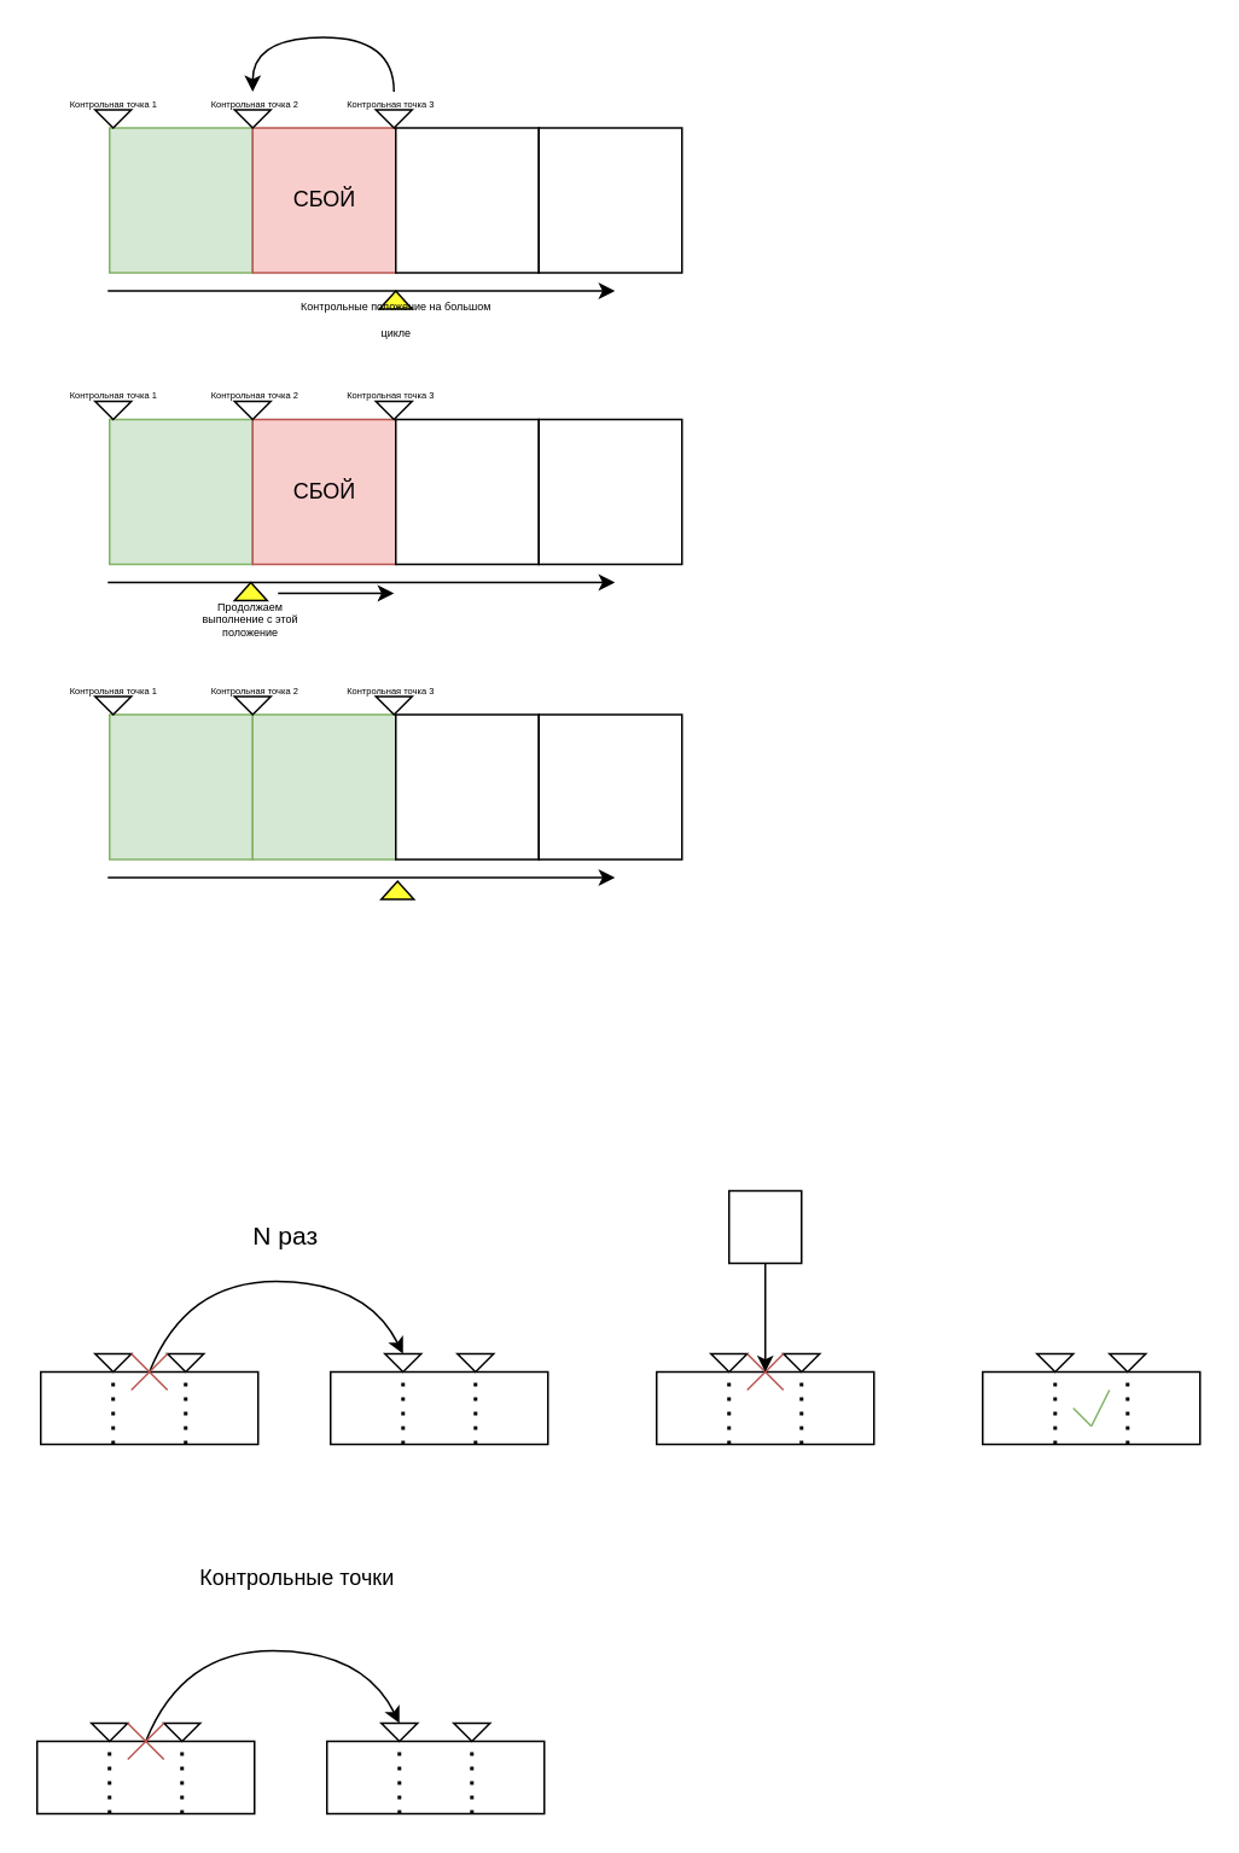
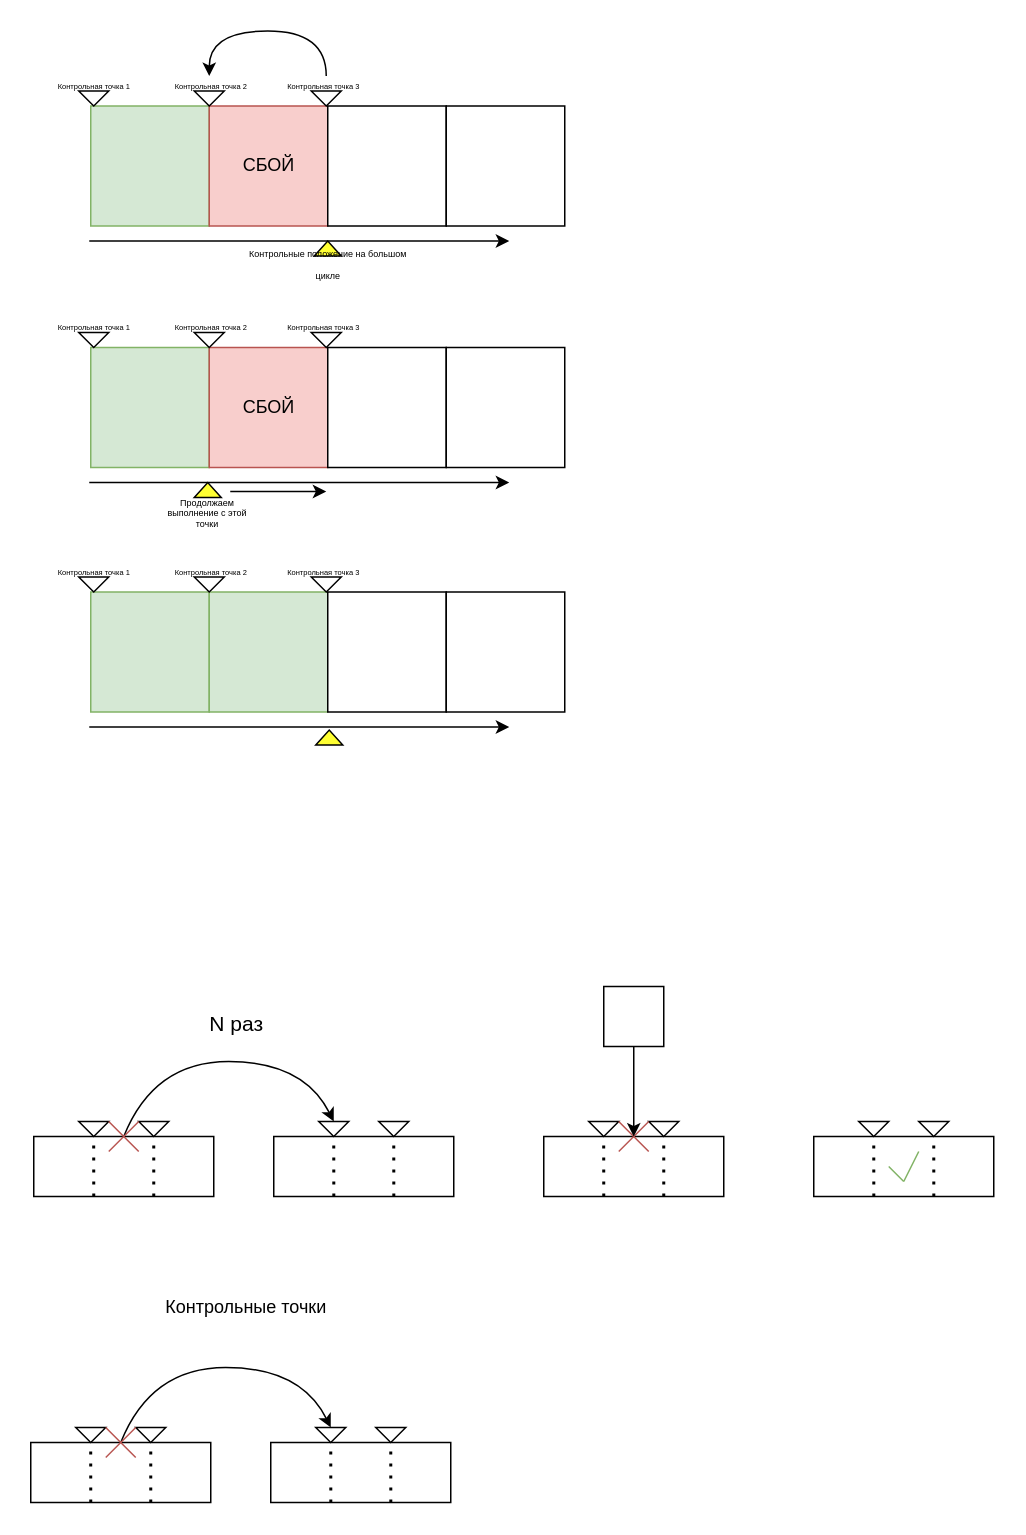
- <mxCell id="72" value="Продолжаем выполнение с этой положение" style="text;html=1;strokeColor=none;fillColor=none;align=center;verticalAlign=middle;whiteSpace=wrap;rounded=0;fontSize=6;" vertex="1" parent="1"><mxGeometry x="108" y="327" width="60" height="30" as="geometry" /></mxCell>
+ <mxCell id="72" value="Продолжаем выполнение с этой точки" style="text;html=1;strokeColor=none;fillColor=none;align=center;verticalAlign=middle;whiteSpace=wrap;rounded=0;fontSize=6;" vertex="1" parent="1"><mxGeometry x="108" y="327" width="60" height="30" as="geometry" /></mxCell>
